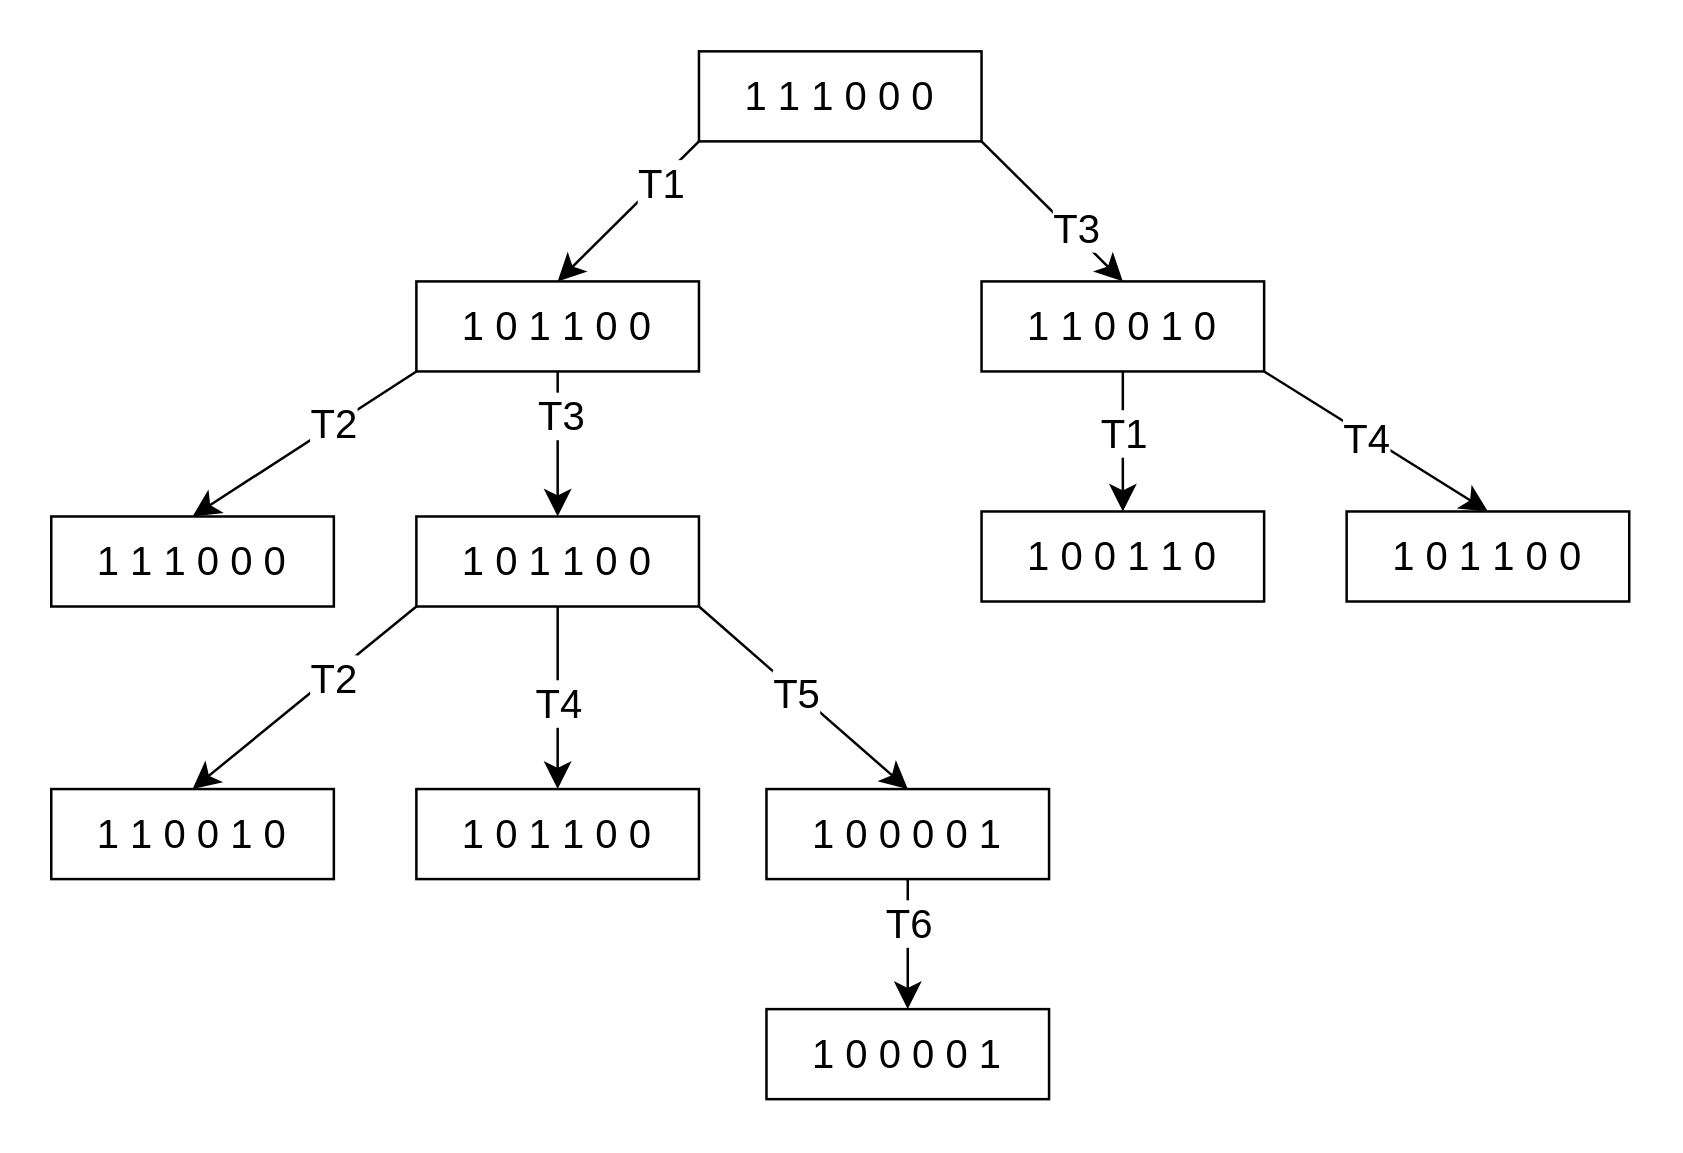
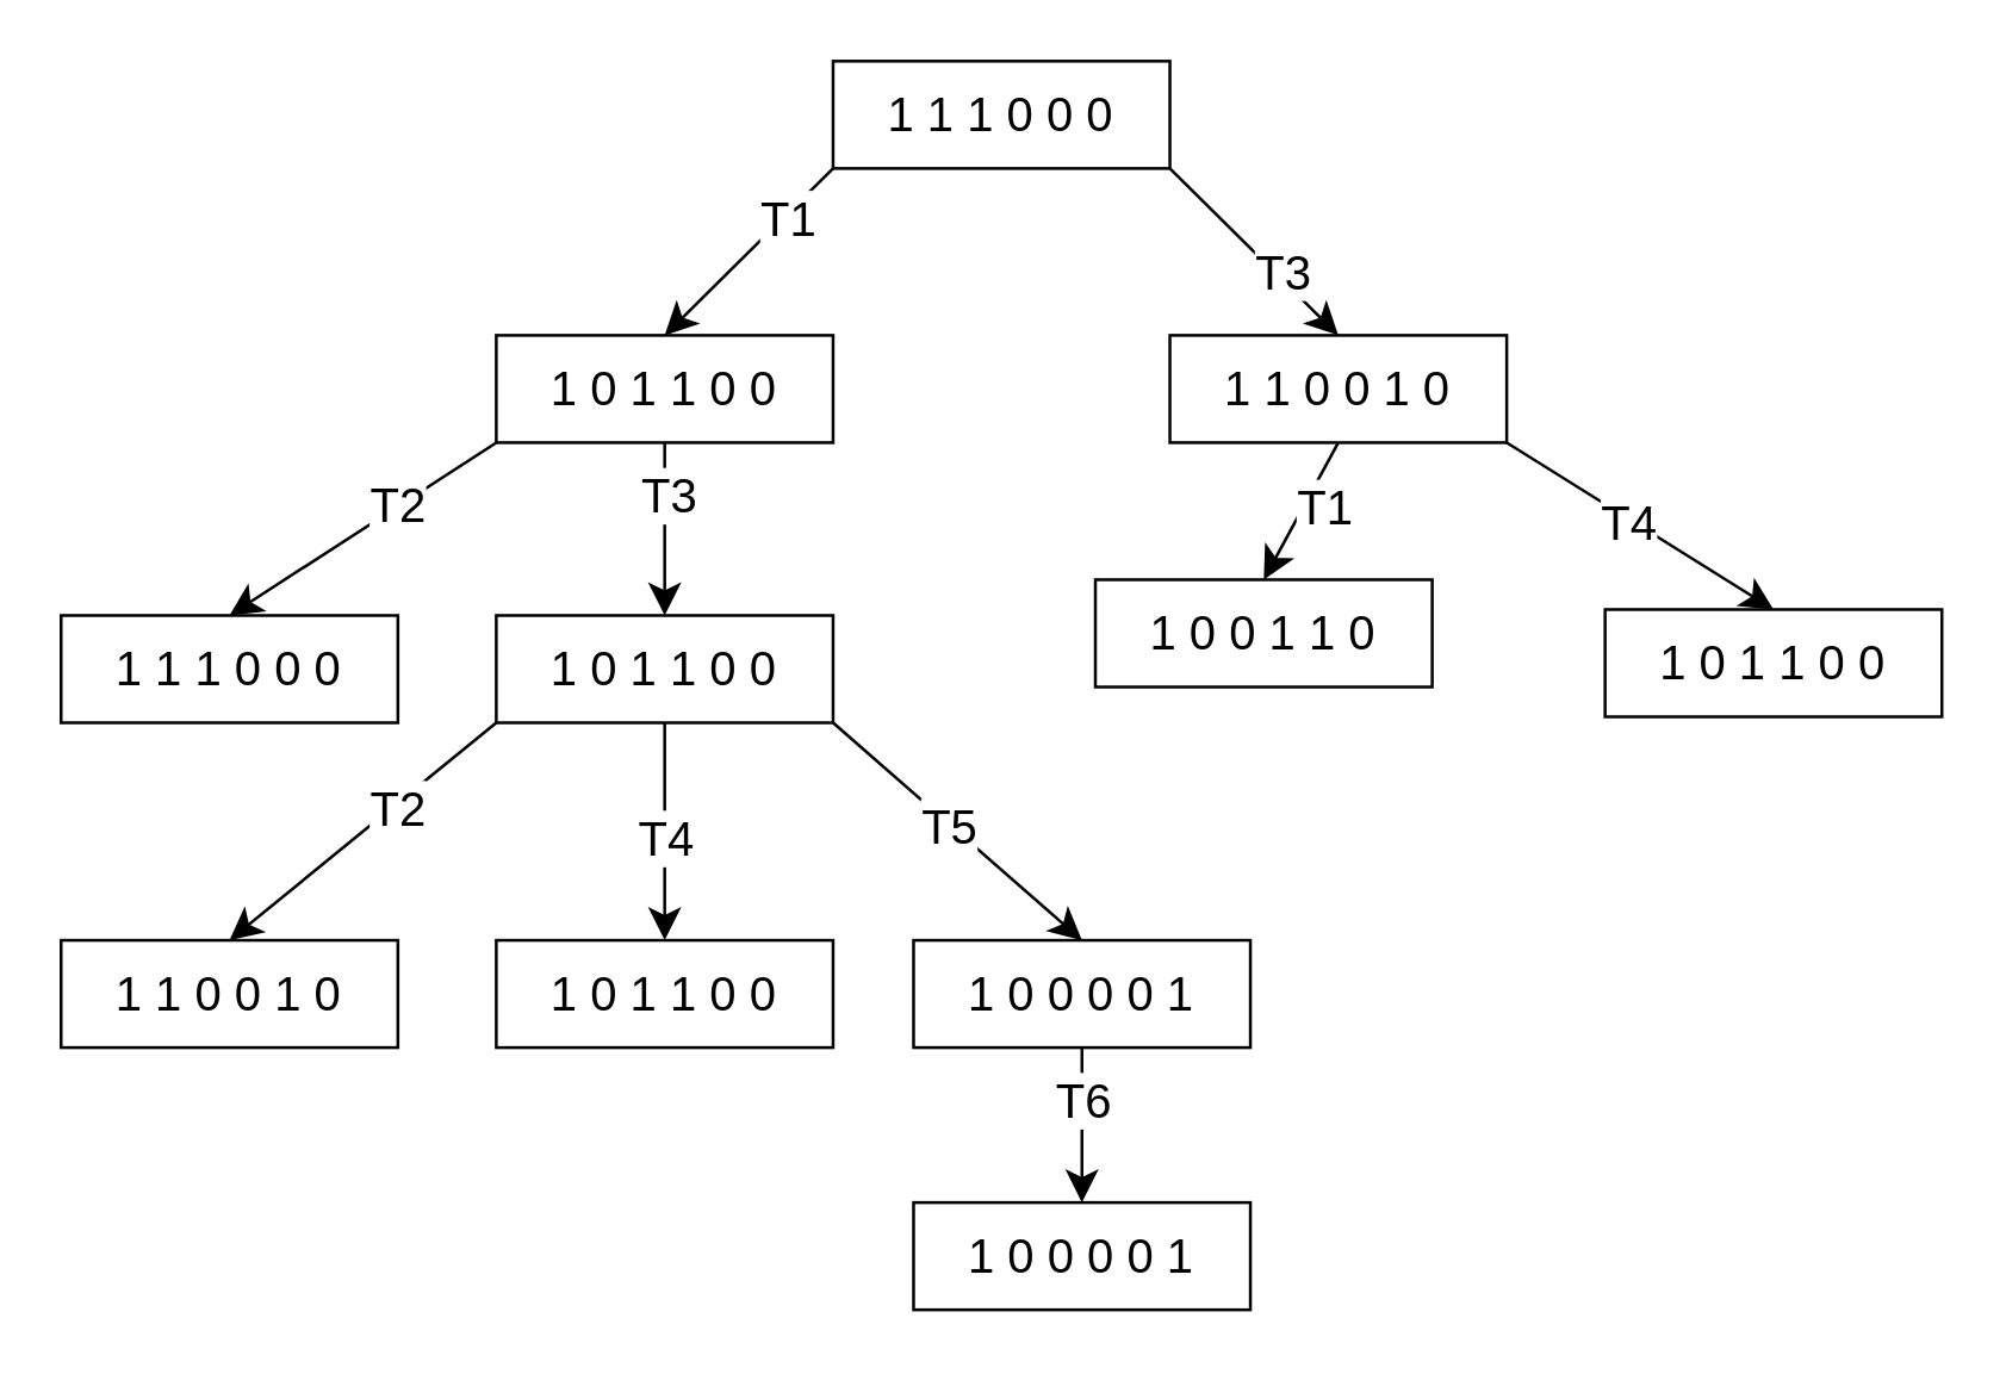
- <mxCell id="25" value="1 0 0 1 1 0" style="rounded=0;whiteSpace=wrap;html=1;fontSize=16;" vertex="1" parent="1"><mxGeometry x="392" y="204" width="113" height="36" as="geometry" /></mxCell>
+ <mxCell id="25" value="1 0 0 1 1 0" style="rounded=0;whiteSpace=wrap;html=1;fontSize=16;" vertex="1" parent="1"><mxGeometry x="367" y="194" width="113" height="36" as="geometry" /></mxCell>
